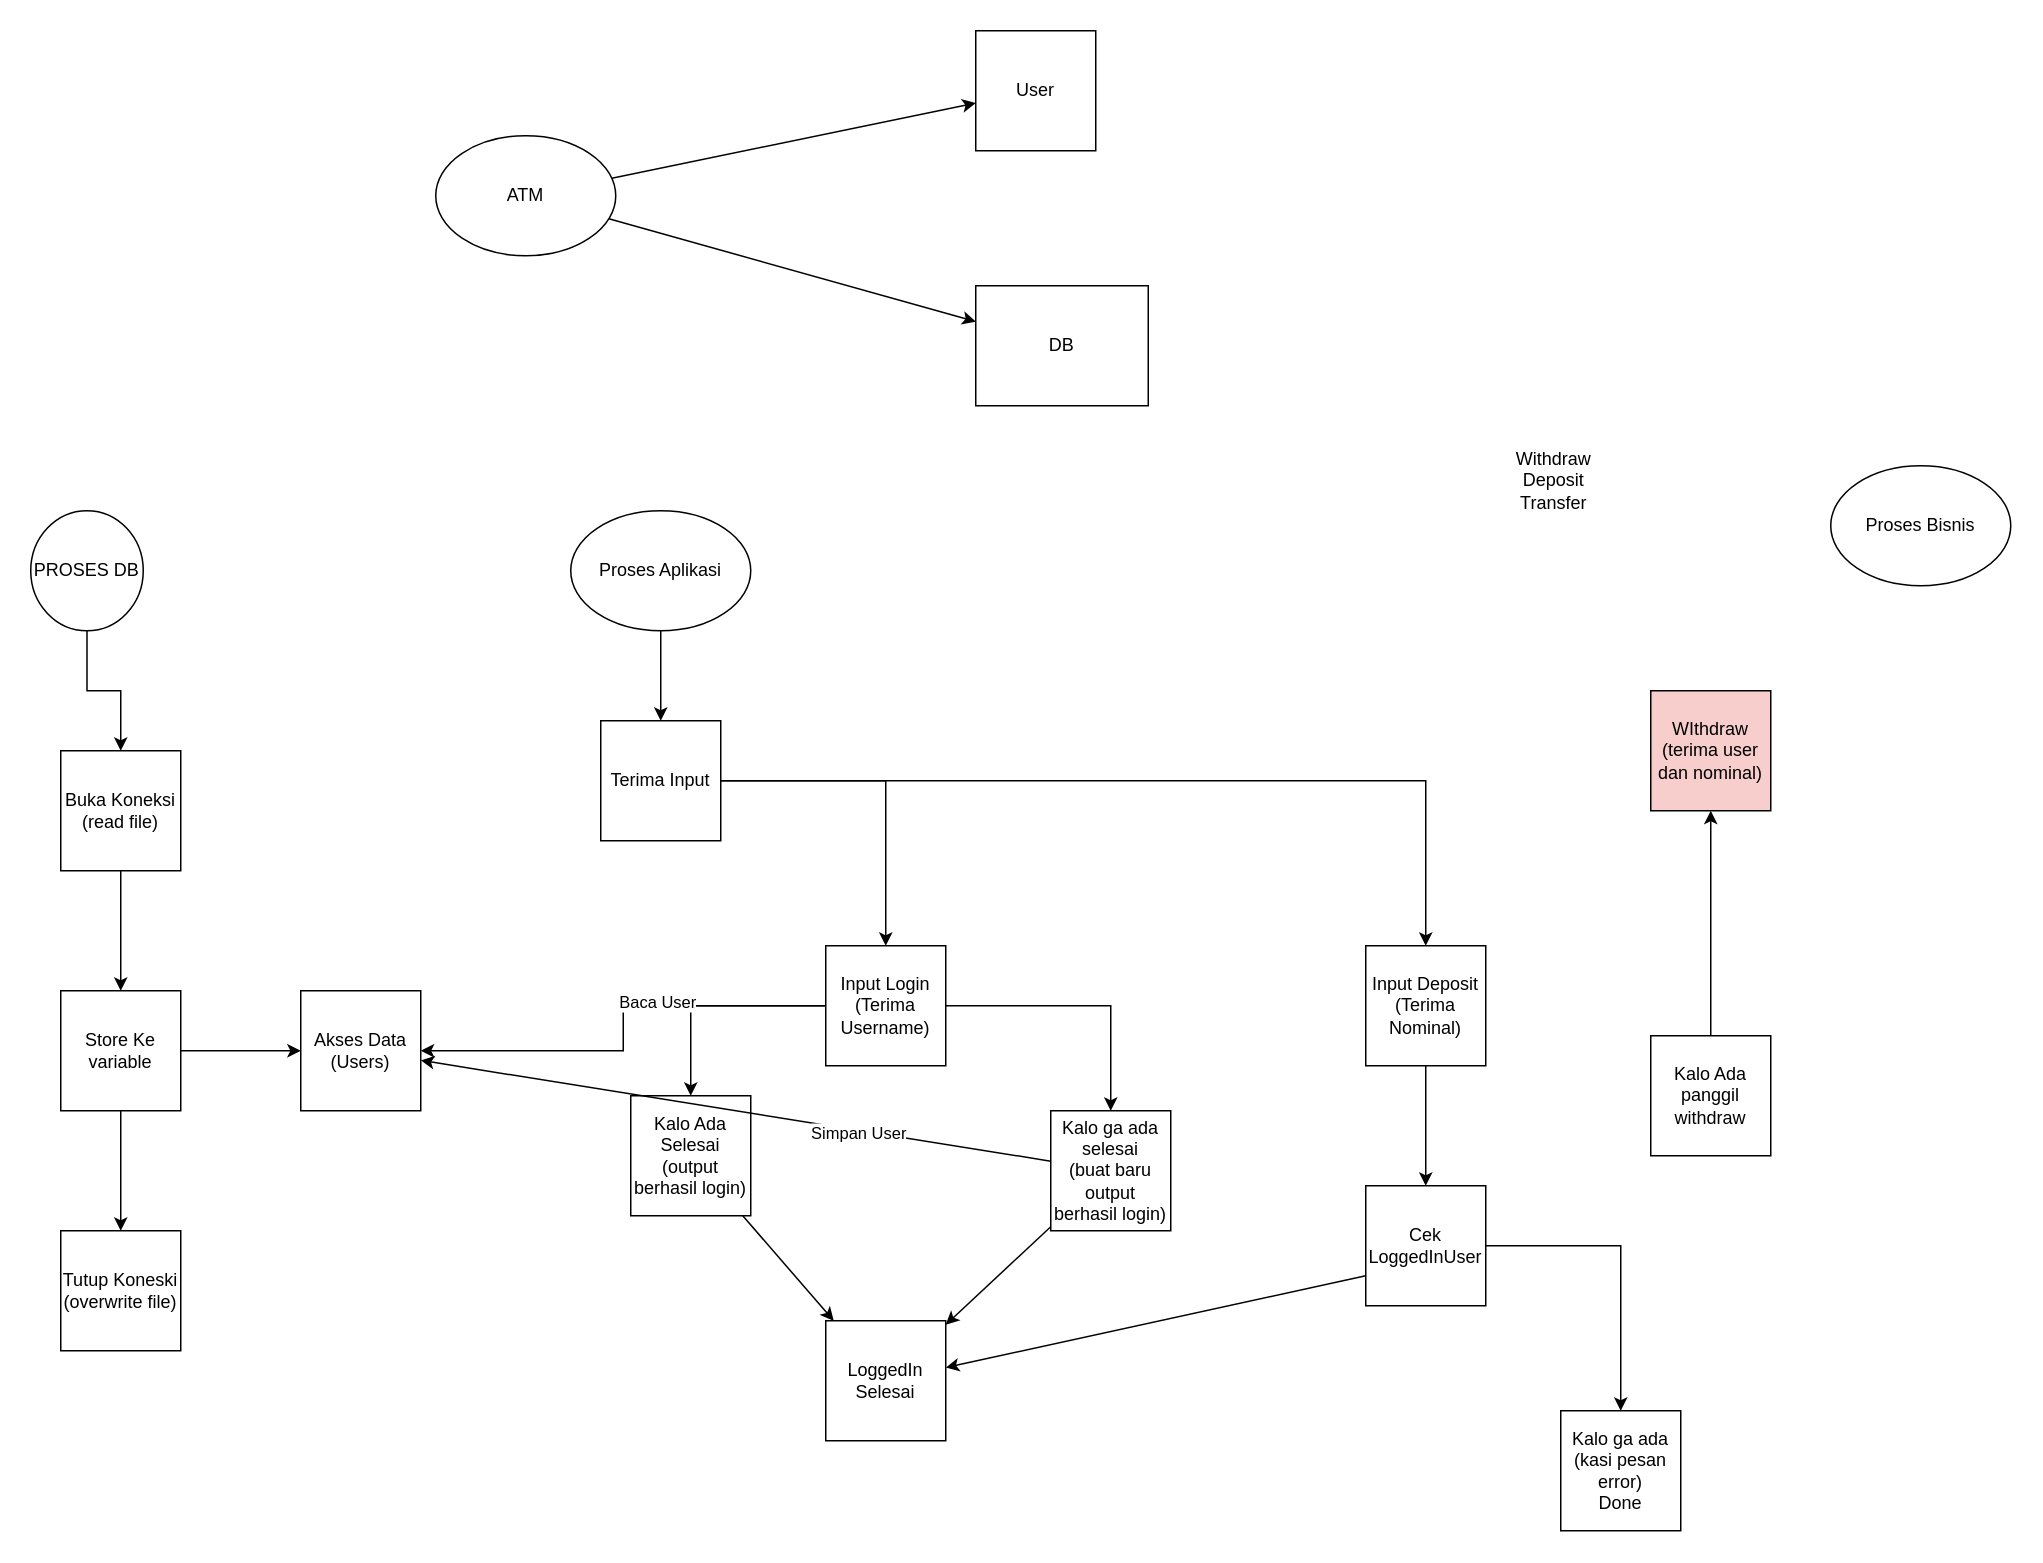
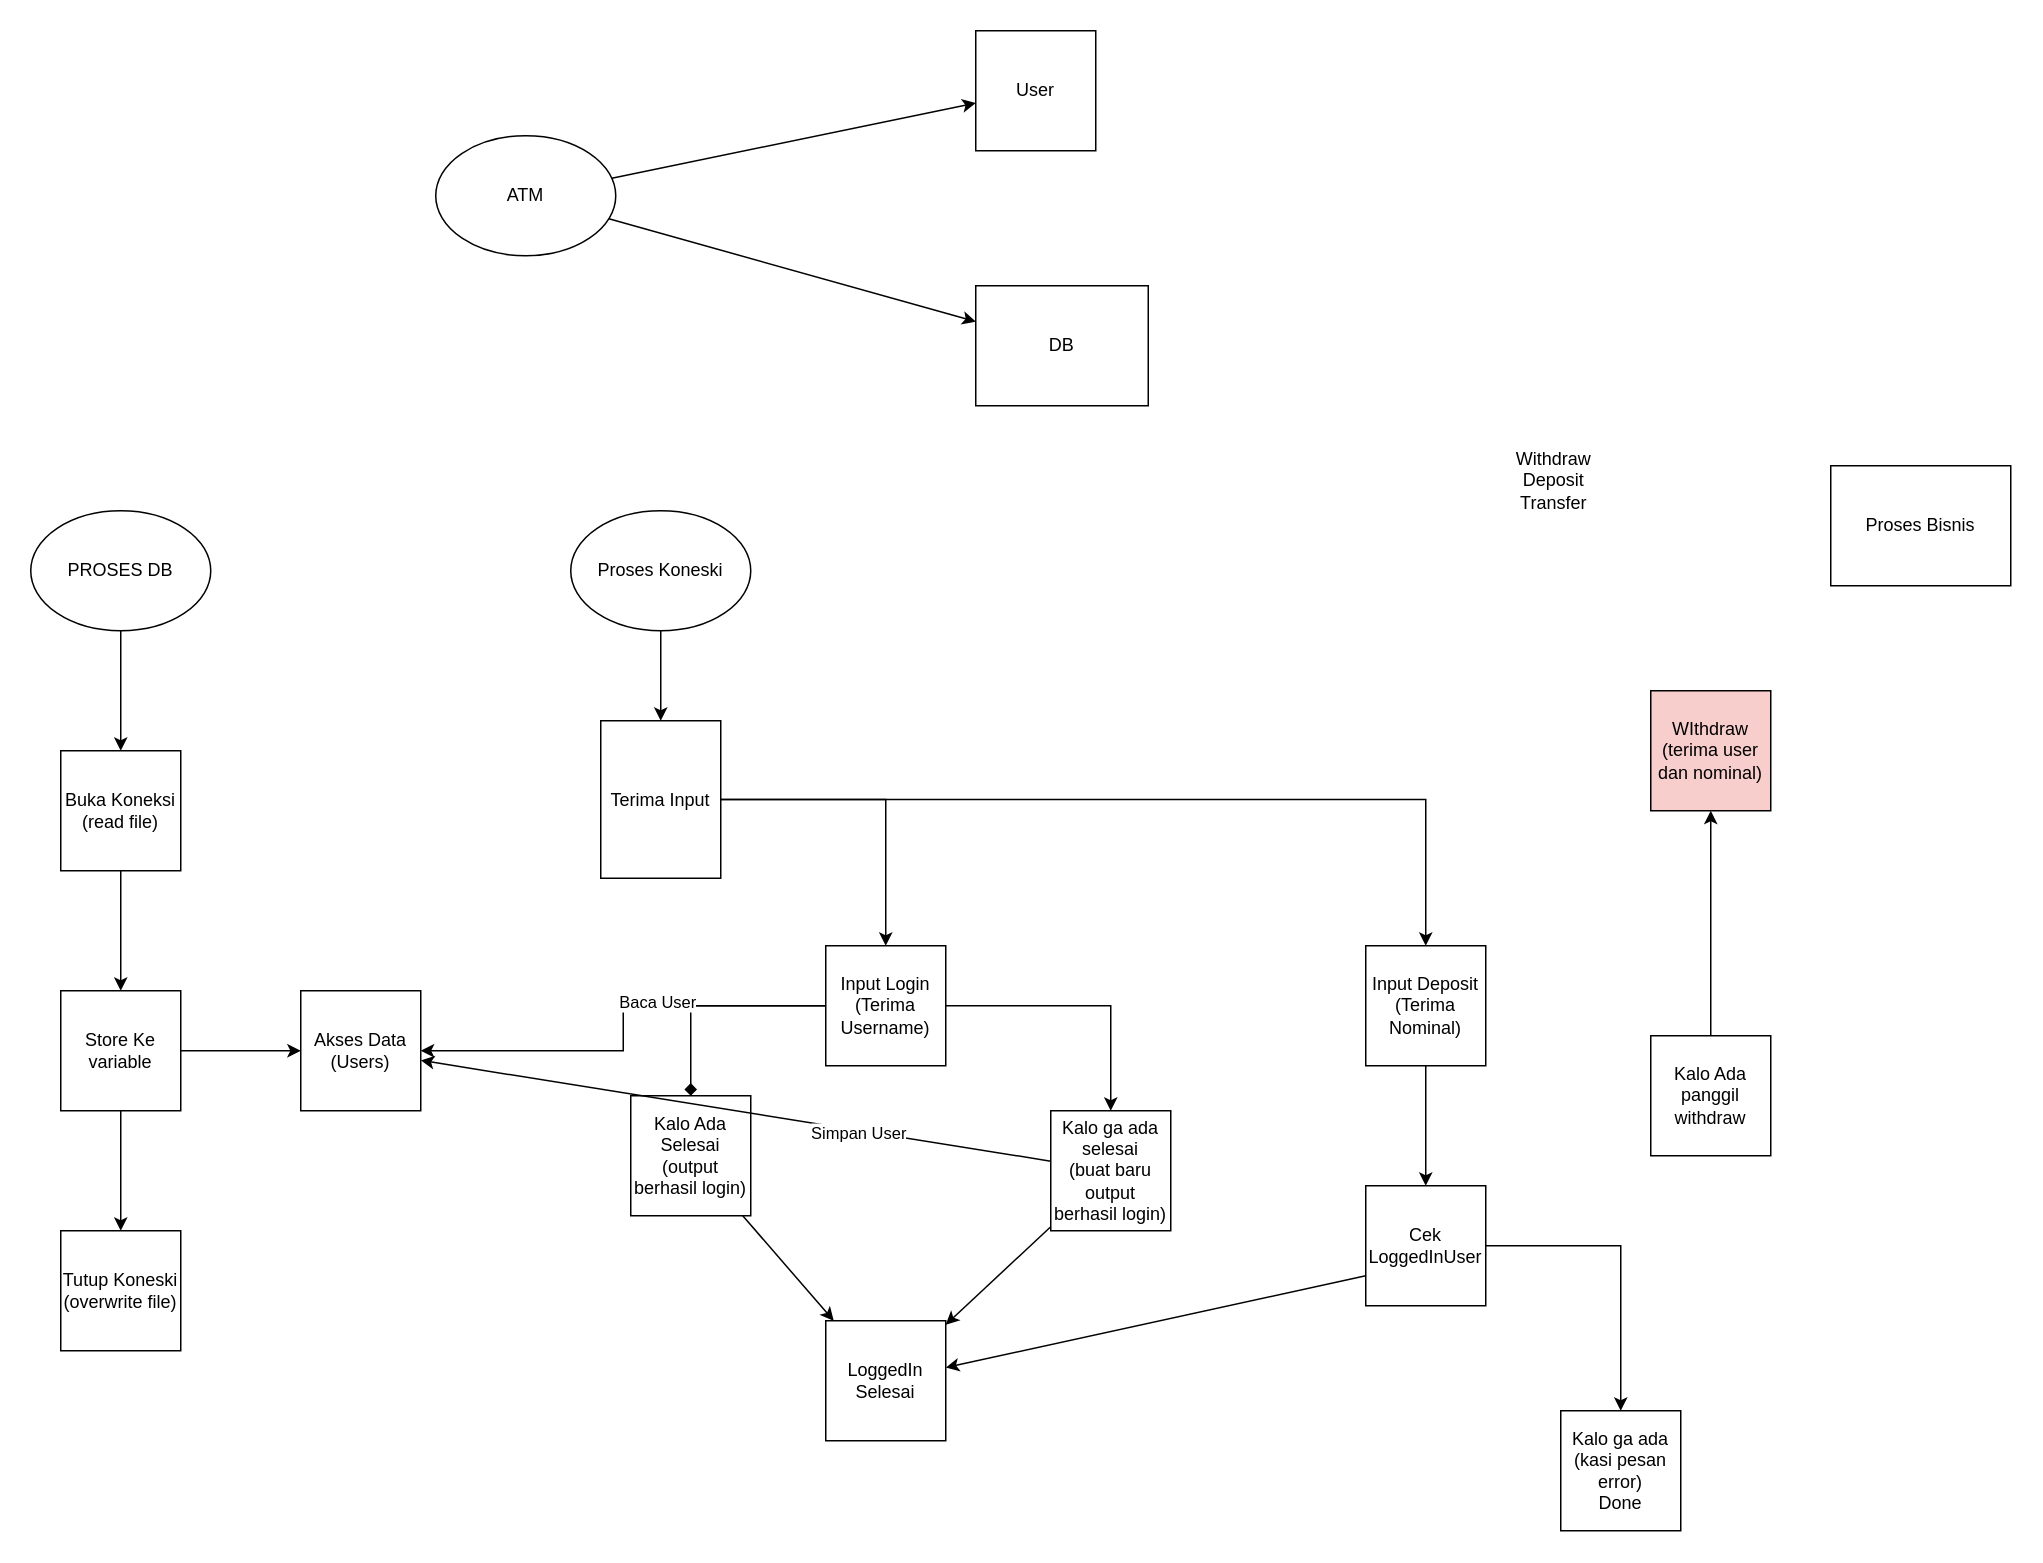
- <mxCell id="29" value="Proses Bisnis" style="ellipse;whiteSpace=wrap;html=1;" parent="1" vertex="1"><mxGeometry x="1220" y="310" width="120" height="80" as="geometry" /></mxCell>
+ <mxCell id="29" value="Proses Bisnis" style="whiteSpace=wrap;html=1;rounded=0;" parent="1" vertex="1"><mxGeometry x="1220" y="310" width="120" height="80" as="geometry" /></mxCell>
- <mxCell id="8" value="PROSES DB" style="ellipse;whiteSpace=wrap;html=1;" parent="1" vertex="1"><mxGeometry x="20" y="340" width="75" height="80" as="geometry" /></mxCell>
+ <mxCell id="8" value="PROSES DB" style="ellipse;whiteSpace=wrap;html=1;" parent="1" vertex="1"><mxGeometry x="20" y="340" width="120" height="80" as="geometry" /></mxCell>
- <mxCell id="17" value="Proses Aplikasi" style="ellipse;whiteSpace=wrap;html=1;" parent="1" vertex="1"><mxGeometry x="380" y="340" width="120" height="80" as="geometry" /></mxCell>
+ <mxCell id="17" value="Proses Koneski" style="ellipse;whiteSpace=wrap;html=1;" parent="1" vertex="1"><mxGeometry x="380" y="340" width="120" height="80" as="geometry" /></mxCell>
- <mxCell id="19" value="Terima Input" style="whiteSpace=wrap;html=1;aspect=fixed;" parent="1" vertex="1"><mxGeometry x="400" y="480" width="80" height="80" as="geometry" /></mxCell>
+ <mxCell id="19" value="Terima Input" style="whiteSpace=wrap;html=1;aspect=fixed;" parent="1" vertex="1"><mxGeometry x="400" y="480" width="80" height="105" as="geometry" /></mxCell>
- <mxCell id="20" value="" style="edgeStyle=orthogonalEdgeStyle;rounded=0;orthogonalLoop=1;jettySize=auto;html=1;" parent="1" source="22" target="25" edge="1"><mxGeometry relative="1" as="geometry" /></mxCell>
+ <mxCell id="20" value="" style="edgeStyle=orthogonalEdgeStyle;rounded=0;orthogonalLoop=1;jettySize=auto;html=1;endArrow=diamond;" parent="1" source="22" target="25" edge="1"><mxGeometry relative="1" as="geometry" /></mxCell>
